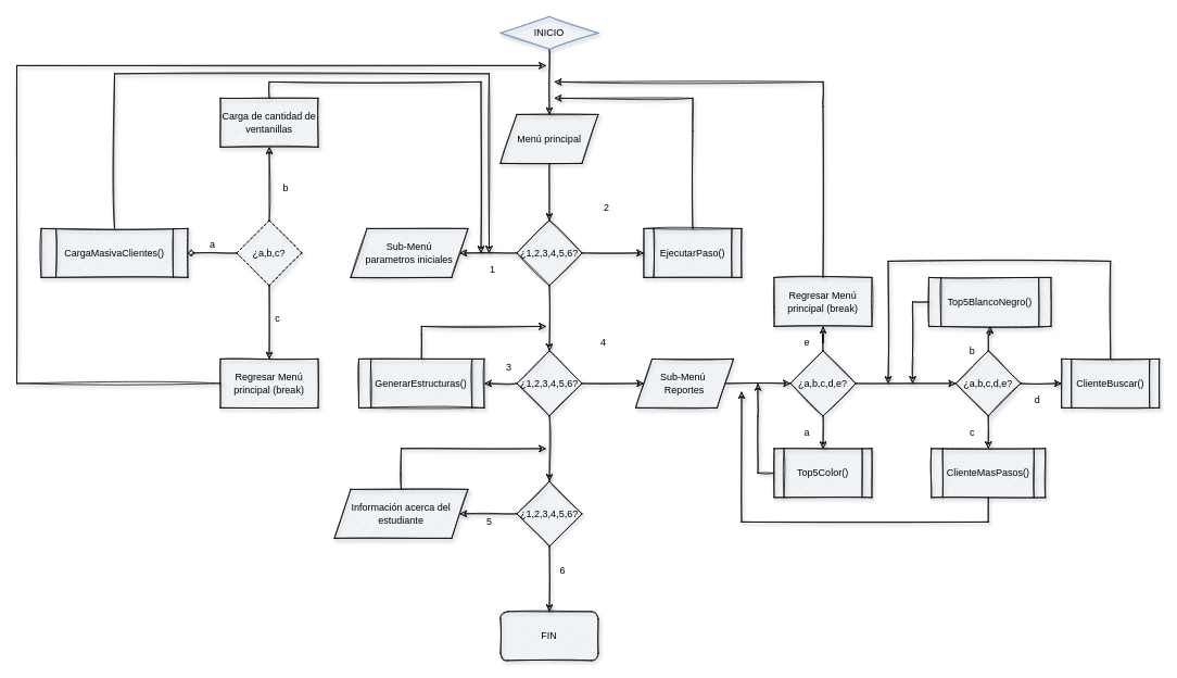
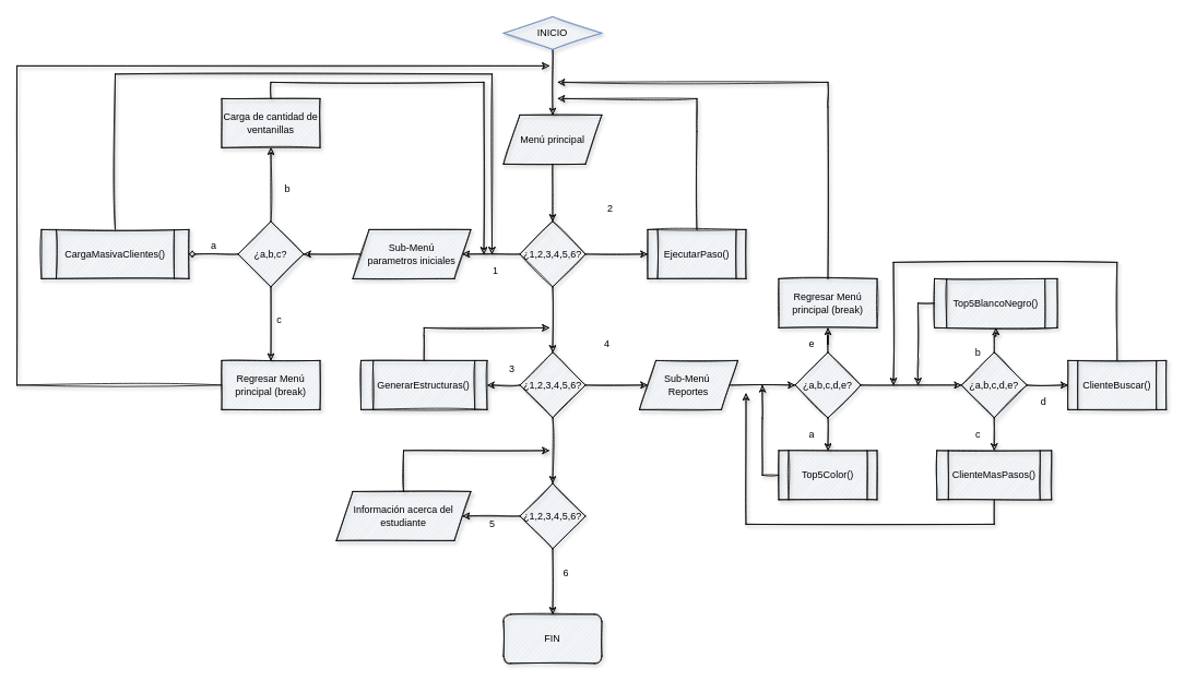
- <mxCell id="22" value="¿a,b,c?" style="rhombus;whiteSpace=wrap;html=1;fillColor=#DAE8FC;shadow=1;glass=0;labelBorderColor=none;sketch=1;gradientColor=none;dashed=1;" vertex="1" parent="1"><mxGeometry x="290" y="270" width="80" height="80" as="geometry" /></mxCell>
+ <mxCell id="22" value="¿a,b,c?" style="rhombus;whiteSpace=wrap;html=1;fillColor=#DAE8FC;shadow=1;glass=0;labelBorderColor=none;sketch=1;gradientColor=none;" vertex="1" parent="1"><mxGeometry x="290" y="270" width="80" height="80" as="geometry" /></mxCell>
+ <mxCell id="17" value="" style="edgeStyle=orthogonalEdgeStyle;rounded=0;sketch=1;orthogonalLoop=1;jettySize=auto;html=1;shadow=1;fontFamily=Helvetica;" edge="1" parent="1" source="18" target="22"><mxGeometry relative="1" as="geometry" /></mxCell>
